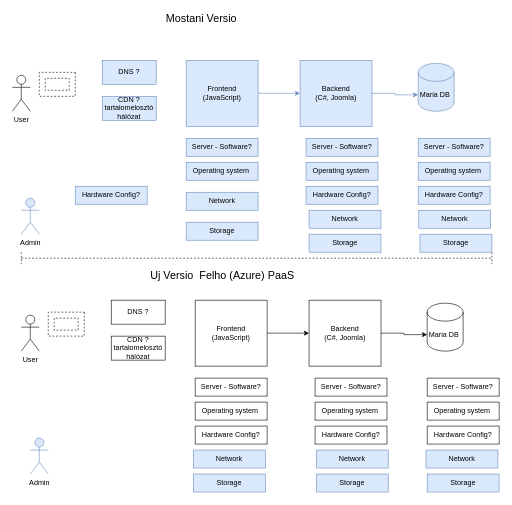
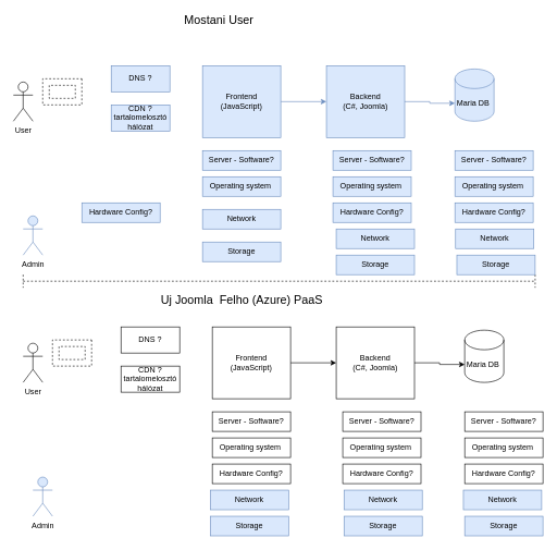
- <mxCell id="10" value="&lt;font style=&quot;font-size: 18px&quot;&gt;Mostani Versio&lt;/font&gt;" style="text;html=1;align=center;verticalAlign=middle;resizable=0;points=[];autosize=1;strokeColor=none;" parent="1" vertex="1"><mxGeometry x="270" y="20" width="130" height="20" as="geometry" /></mxCell>
+ <mxCell id="10" value="&lt;font style=&quot;font-size: 18px&quot;&gt;Mostani User&lt;/font&gt;" style="text;html=1;align=center;verticalAlign=middle;resizable=0;points=[];autosize=1;strokeColor=none;" parent="1" vertex="1"><mxGeometry x="270" y="20" width="130" height="20" as="geometry" /></mxCell>
- <mxCell id="23" value="&lt;font style=&quot;font-size: 18px&quot;&gt;Uj Versio&amp;nbsp; Felho (Azure) PaaS&lt;/font&gt;" style="text;html=1;align=center;verticalAlign=middle;resizable=0;points=[];autosize=1;strokeColor=none;" parent="1" vertex="1"><mxGeometry x="240" y="450" width="260" height="20" as="geometry" /></mxCell>
+ <mxCell id="23" value="&lt;font style=&quot;font-size: 18px&quot;&gt;Uj Joomla&amp;nbsp; Felho (Azure) PaaS&lt;/font&gt;" style="text;html=1;align=center;verticalAlign=middle;resizable=0;points=[];autosize=1;strokeColor=none;" parent="1" vertex="1"><mxGeometry x="240" y="450" width="260" height="20" as="geometry" /></mxCell>
